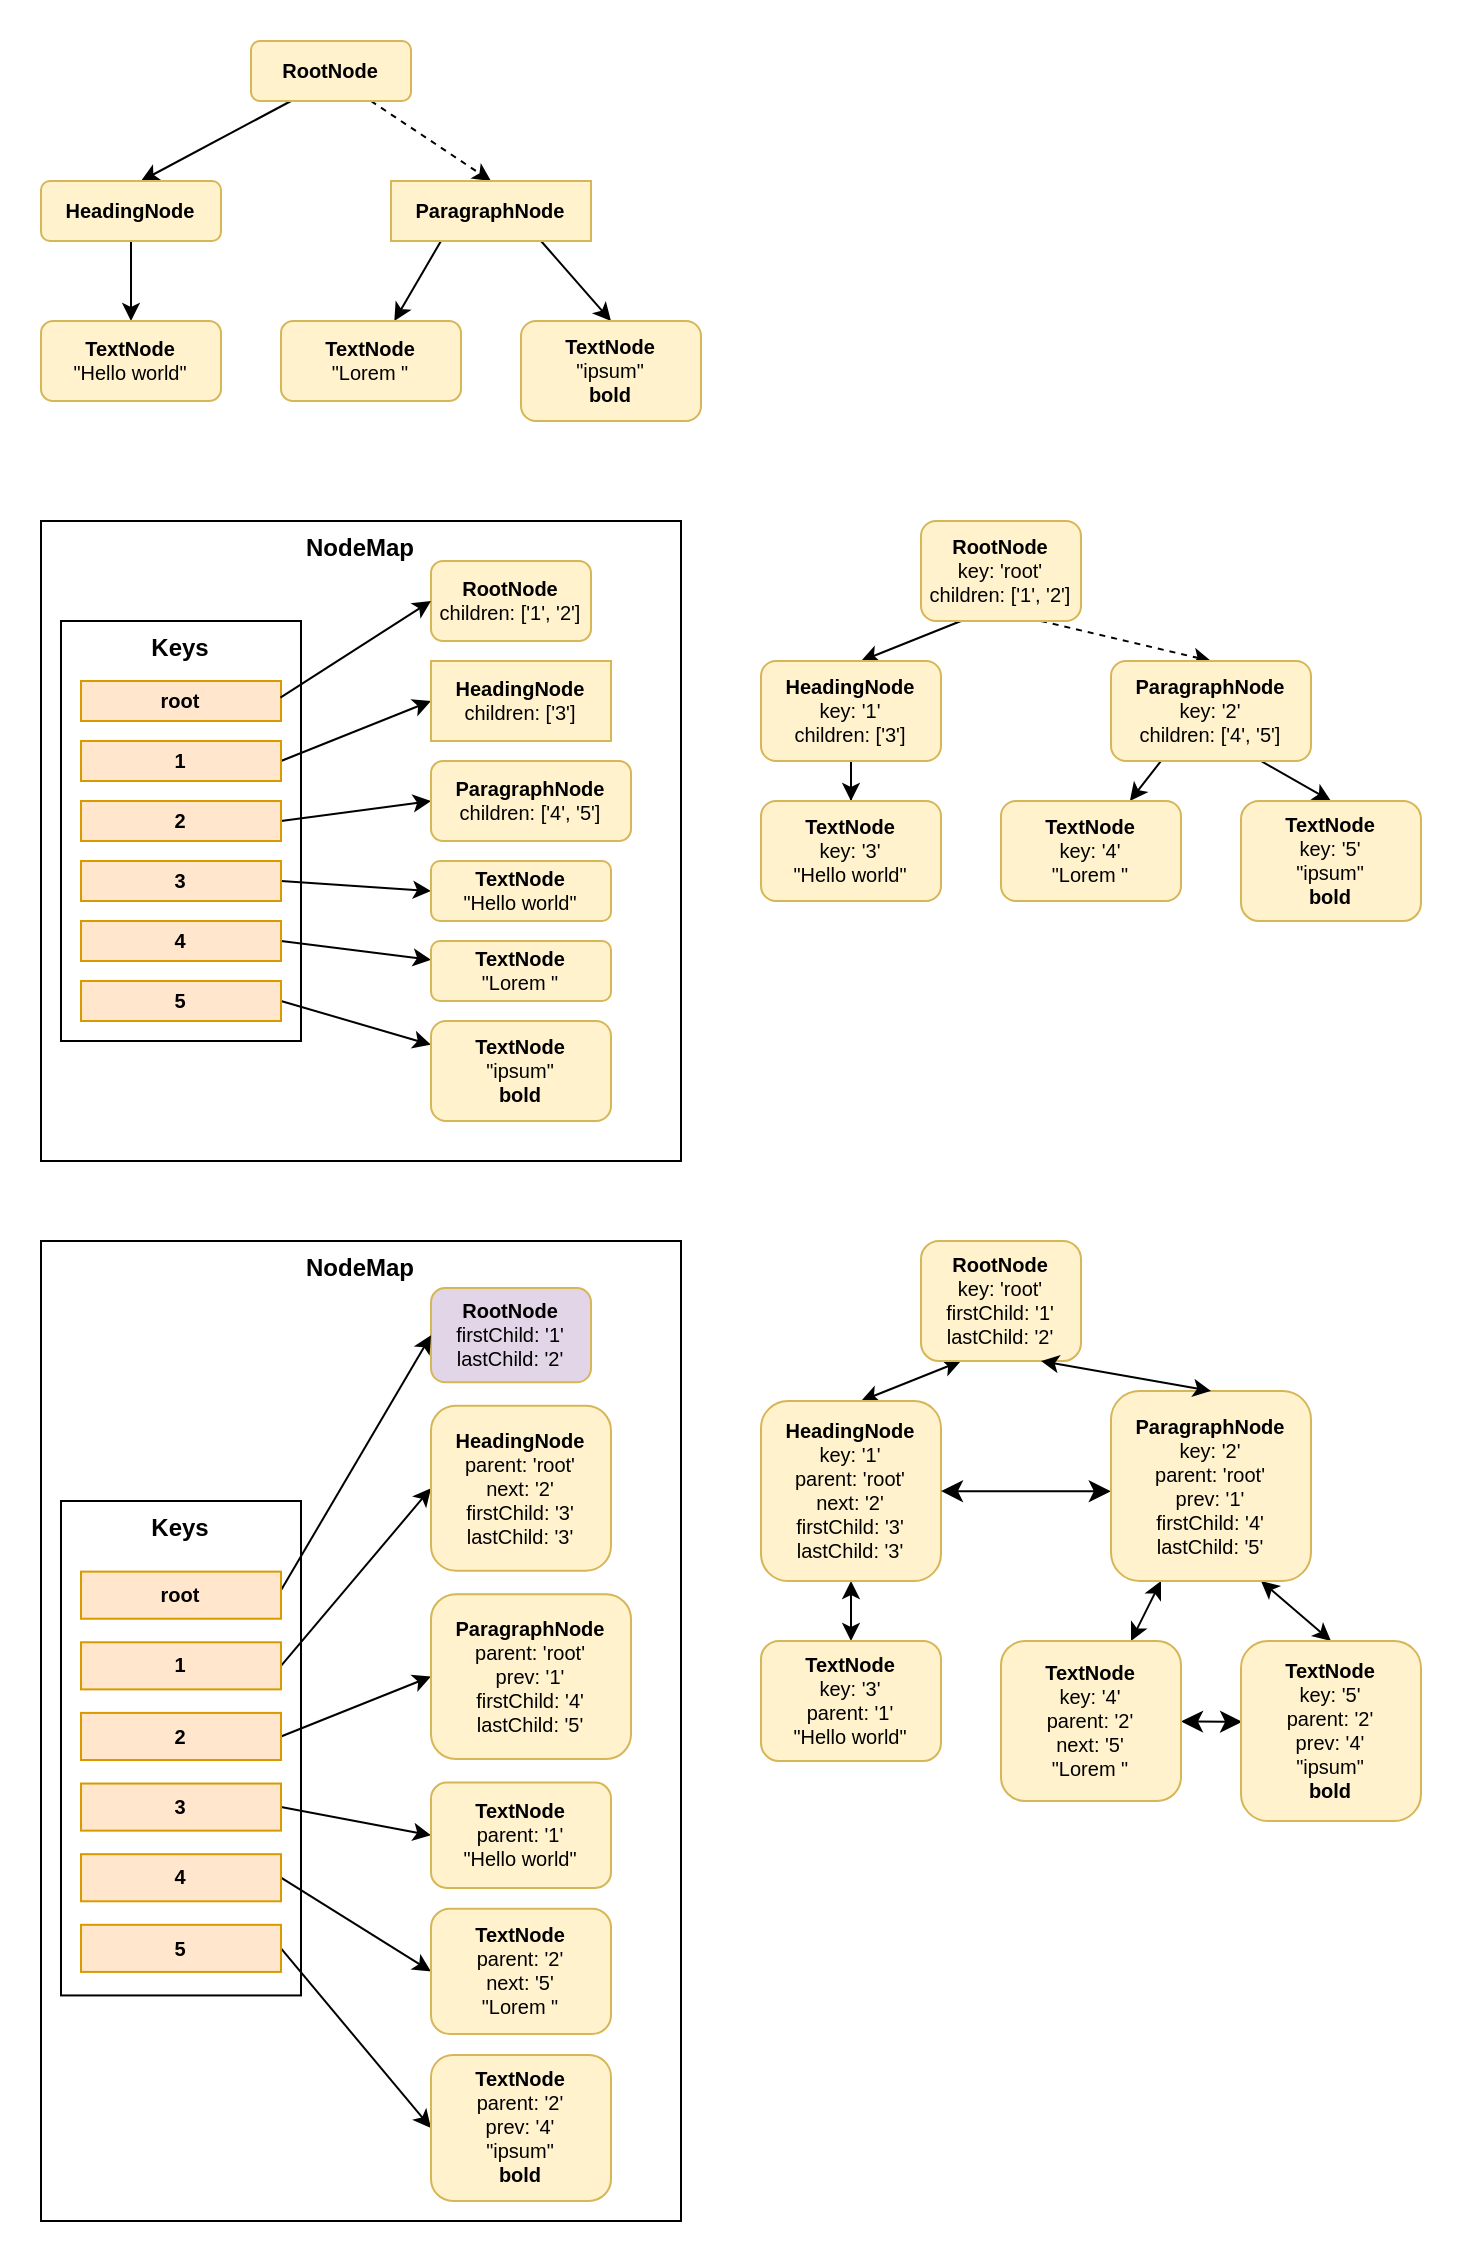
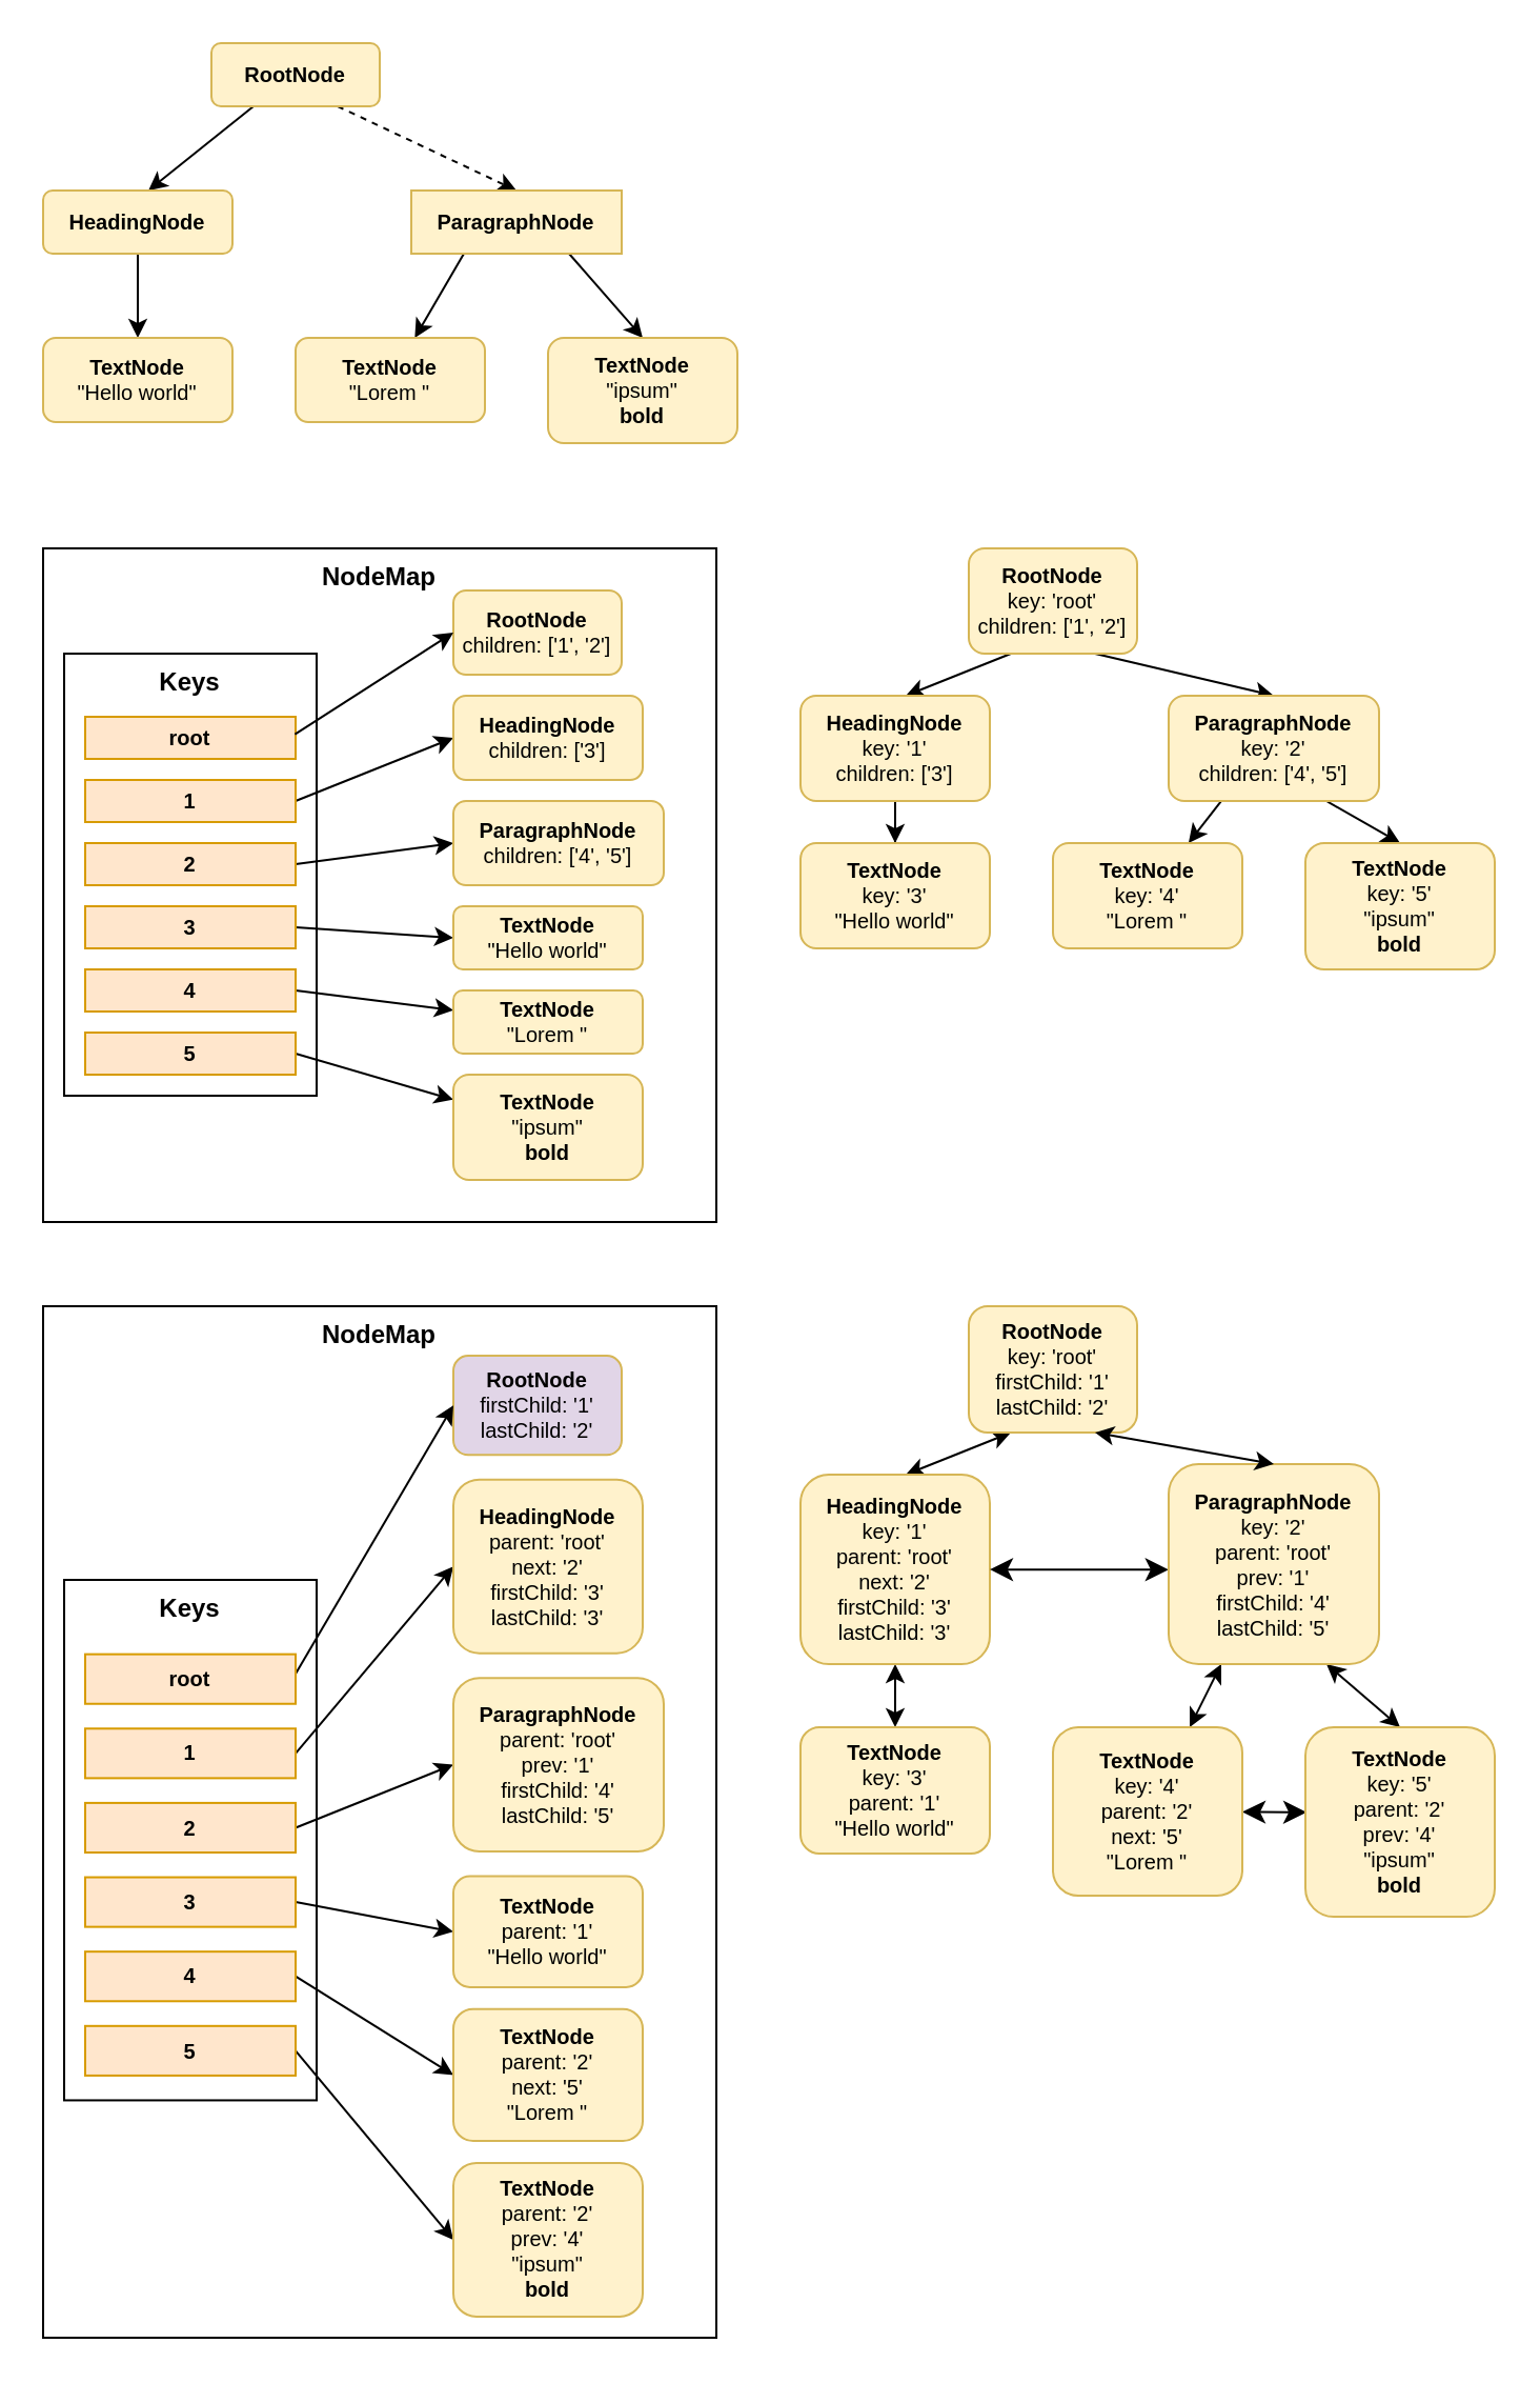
- <mxCell id="4" value="&lt;b&gt;RootNode&lt;/b&gt;" style="rounded=1;whiteSpace=wrap;html=1;fontSize=10;fillColor=#fff2cc;strokeColor=#d6b656;" vertex="1" parent="1"><mxGeometry x="125" y="20" width="80" height="30" as="geometry" /></mxCell>
+ <mxCell id="4" value="&lt;b&gt;RootNode&lt;/b&gt;" style="rounded=1;whiteSpace=wrap;html=1;fontSize=10;fillColor=#fff2cc;strokeColor=#d6b656;" vertex="1" parent="1"><mxGeometry x="100" y="20" width="80" height="30" as="geometry" /></mxCell>
- <mxCell id="14" style="rounded=0;orthogonalLoop=1;jettySize=auto;html=1;exitX=0.75;exitY=1;exitDx=0;exitDy=0;entryX=0.5;entryY=0;entryDx=0;entryDy=0;dashed=1;" edge="1" parent="1" source="15" target="20"><mxGeometry relative="1" as="geometry" /></mxCell>
+ <mxCell id="14" style="rounded=0;orthogonalLoop=1;jettySize=auto;html=1;exitX=0.75;exitY=1;exitDx=0;exitDy=0;entryX=0.5;entryY=0;entryDx=0;entryDy=0;" edge="1" parent="1" source="15" target="20"><mxGeometry relative="1" as="geometry" /></mxCell>
- <mxCell id="40" value="&lt;b&gt;HeadingNode&lt;/b&gt;&lt;div&gt;children: ['3']&lt;/div&gt;" style="whiteSpace=wrap;html=1;fontSize=10;fillColor=#fff2cc;strokeColor=#d6b656;rounded=0;" vertex="1" parent="24"><mxGeometry x="195" y="70" width="90" height="40" as="geometry" /></mxCell>
+ <mxCell id="40" value="&lt;b&gt;HeadingNode&lt;/b&gt;&lt;div&gt;children: ['3']&lt;/div&gt;" style="rounded=1;whiteSpace=wrap;html=1;fontSize=10;fillColor=#fff2cc;strokeColor=#d6b656;" vertex="1" parent="24"><mxGeometry x="195" y="70" width="90" height="40" as="geometry" /></mxCell>
